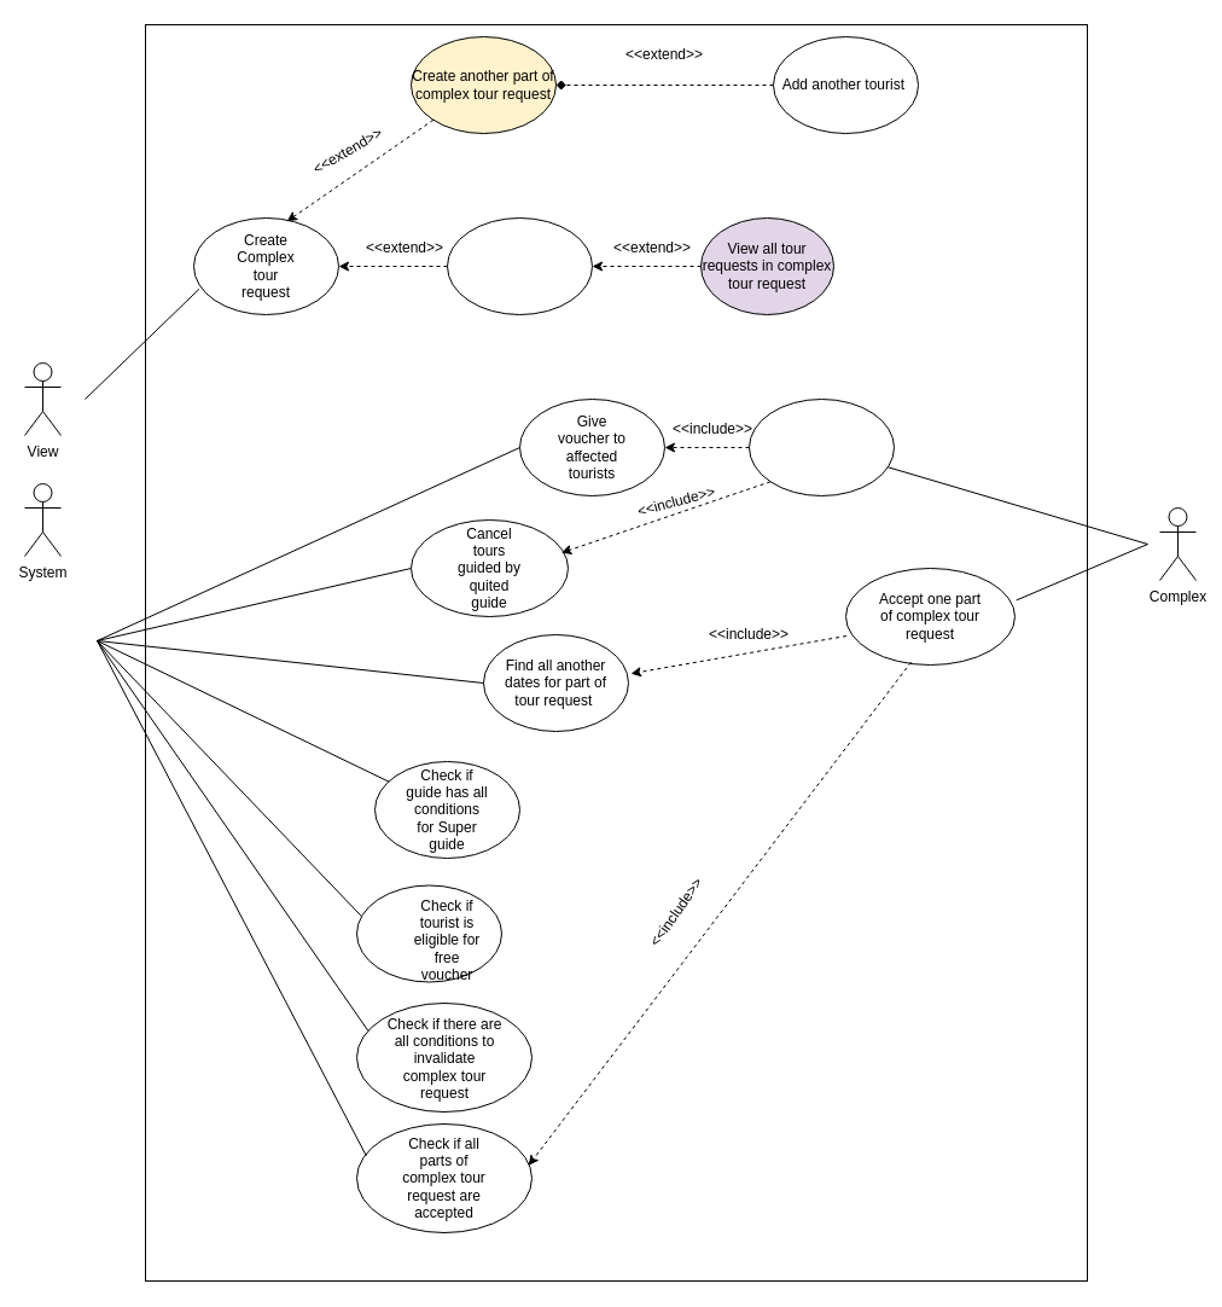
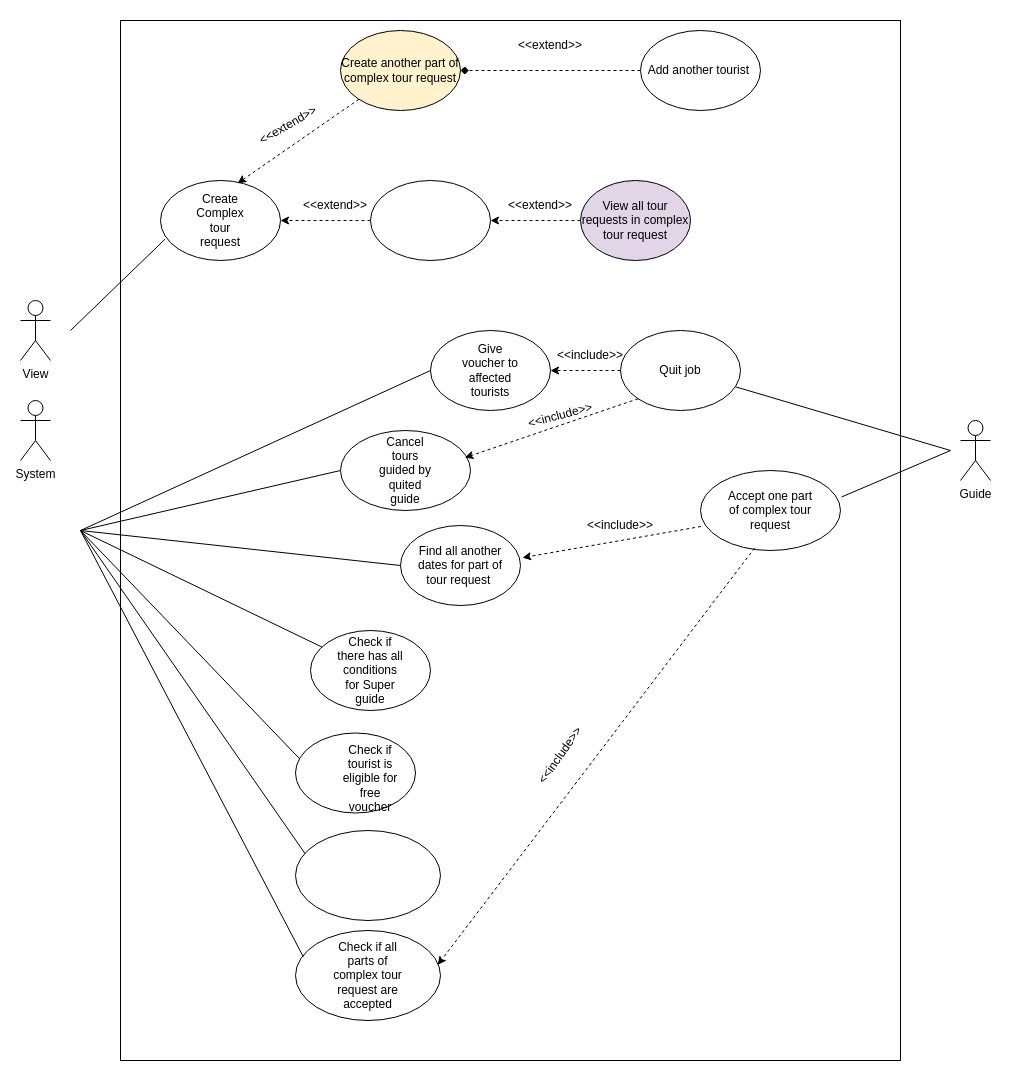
+ <mxCell id="25" value="Quit job" style="text;html=1;align=center;verticalAlign=middle;whiteSpace=wrap;rounded=0;" parent="1" vertex="1"><mxGeometry x="650" y="355" width="60" height="30" as="geometry" /></mxCell>
- <mxCell id="7" value="Complex" style="shape=umlActor;verticalLabelPosition=bottom;verticalAlign=top;html=1;outlineConnect=0;" parent="1" vertex="1"><mxGeometry x="960" y="420" width="30" height="60" as="geometry" /></mxCell>
+ <mxCell id="7" value="Guide" style="shape=umlActor;verticalLabelPosition=bottom;verticalAlign=top;html=1;outlineConnect=0;" parent="1" vertex="1"><mxGeometry x="960" y="420" width="30" height="60" as="geometry" /></mxCell>
- <mxCell id="36" value="Check if guide has all conditions for Super guide" style="text;html=1;align=center;verticalAlign=middle;whiteSpace=wrap;rounded=0;" parent="1" vertex="1"><mxGeometry x="335" y="655" width="70" height="30" as="geometry" /></mxCell>
+ <mxCell id="36" value="Check if there has all conditions for Super guide" style="text;html=1;align=center;verticalAlign=middle;whiteSpace=wrap;rounded=0;" parent="1" vertex="1"><mxGeometry x="335" y="655" width="70" height="30" as="geometry" /></mxCell>
- <mxCell id="19" value="Check if there are all conditions to invalidate complex tour request" style="text;html=1;align=center;verticalAlign=middle;whiteSpace=wrap;rounded=0;" parent="1" vertex="1"><mxGeometry x="317.5" y="850" width="100" height="52.5" as="geometry" /></mxCell>
